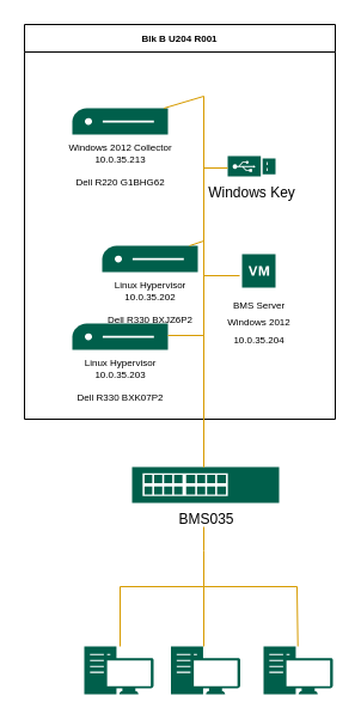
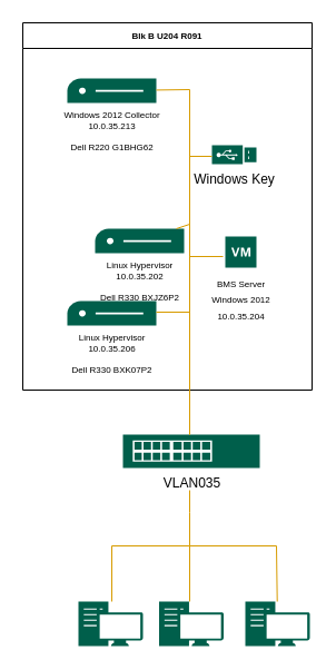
- <mxCell id="2" value="Blk B U204 R001" style="swimlane;whiteSpace=wrap;html=1;fontSize=8;" vertex="1" parent="1"><mxGeometry x="20" y="20" width="260" height="330" as="geometry" /></mxCell>
+ <mxCell id="2" value="Blk B U204 R091" style="swimlane;whiteSpace=wrap;html=1;fontSize=8;" vertex="1" parent="1"><mxGeometry x="20" y="20" width="260" height="330" as="geometry" /></mxCell>
- <mxCell id="3" value="Windows 2012 Collector&lt;br&gt;10.0.35.213&lt;div&gt;&lt;br&gt;Dell R220 G1BHG62&lt;/div&gt;" style="sketch=0;pointerEvents=1;shadow=0;dashed=0;html=1;strokeColor=none;fillColor=#005F4B;labelPosition=center;verticalLabelPosition=bottom;verticalAlign=top;align=center;outlineConnect=0;shape=mxgraph.veeam2.1u_server;fontSize=8;" vertex="1" parent="2"><mxGeometry x="40" y="70" width="80" height="22" as="geometry" /></mxCell>
+ <mxCell id="3" value="Windows 2012 Collector&lt;br&gt;10.0.35.213&lt;div&gt;&lt;br&gt;Dell R220 G1BHG62&lt;/div&gt;" style="sketch=0;pointerEvents=1;shadow=0;dashed=0;html=1;strokeColor=none;fillColor=#005F4B;labelPosition=center;verticalLabelPosition=bottom;verticalAlign=top;align=center;outlineConnect=0;shape=mxgraph.veeam2.1u_server;fontSize=8;" vertex="1" parent="2"><mxGeometry x="40" y="50" width="80" height="22" as="geometry" /></mxCell>
- <mxCell id="6" value="Linux Hypervisor&lt;br&gt;10.0.35.203&lt;div&gt;&lt;br&gt;Dell R330 BXK07P2&lt;/div&gt;" style="sketch=0;pointerEvents=1;shadow=0;dashed=0;html=1;strokeColor=none;fillColor=#005F4B;labelPosition=center;verticalLabelPosition=bottom;verticalAlign=top;align=center;outlineConnect=0;shape=mxgraph.veeam2.1u_server;fontSize=8;" vertex="1" parent="2"><mxGeometry x="40" y="250" width="80" height="22" as="geometry" /></mxCell>
+ <mxCell id="6" value="Linux Hypervisor&lt;br&gt;10.0.35.206&lt;div&gt;&lt;br&gt;Dell R330 BXK07P2&lt;/div&gt;" style="sketch=0;pointerEvents=1;shadow=0;dashed=0;html=1;strokeColor=none;fillColor=#005F4B;labelPosition=center;verticalLabelPosition=bottom;verticalAlign=top;align=center;outlineConnect=0;shape=mxgraph.veeam2.1u_server;fontSize=8;" vertex="1" parent="2"><mxGeometry x="40" y="250" width="80" height="22" as="geometry" /></mxCell>
- <mxCell id="17" value="BMS035" style="sketch=0;pointerEvents=1;shadow=0;dashed=0;html=1;strokeColor=none;fillColor=#005F4B;labelPosition=center;verticalLabelPosition=bottom;verticalAlign=top;align=center;outlineConnect=0;shape=mxgraph.veeam2.physical_switch;" vertex="1" parent="1"><mxGeometry x="110" y="390" width="123" height="30" as="geometry" /></mxCell>
+ <mxCell id="17" value="VLAN035" style="sketch=0;pointerEvents=1;shadow=0;dashed=0;html=1;strokeColor=none;fillColor=#005F4B;labelPosition=center;verticalLabelPosition=bottom;verticalAlign=top;align=center;outlineConnect=0;shape=mxgraph.veeam2.physical_switch;" vertex="1" parent="1"><mxGeometry x="110" y="390" width="123" height="30" as="geometry" /></mxCell>
